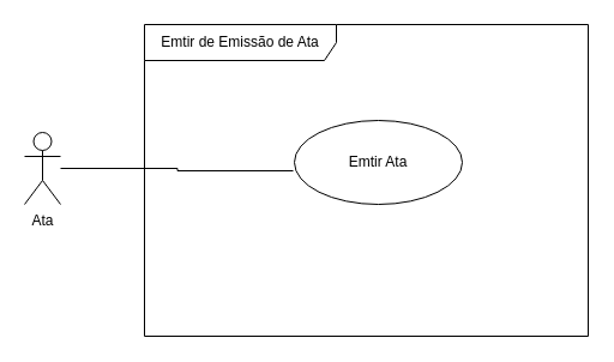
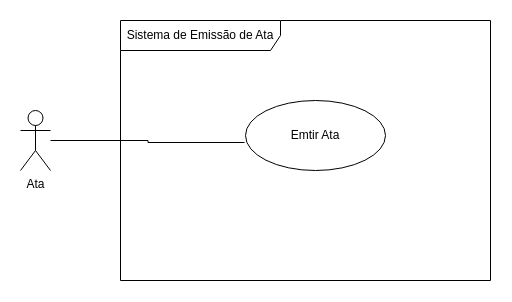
- <mxCell id="4" value="Emtir de Emissão de Ata" style="shape=umlFrame;whiteSpace=wrap;html=1;pointerEvents=0;recursiveResize=0;container=1;collapsible=0;width=160;" vertex="1" parent="1"><mxGeometry x="120" y="20" width="370" height="260" as="geometry" /></mxCell>
+ <mxCell id="4" value="Sistema de Emissão de Ata" style="shape=umlFrame;whiteSpace=wrap;html=1;pointerEvents=0;recursiveResize=0;container=1;collapsible=0;width=160;" vertex="1" parent="1"><mxGeometry x="120" y="20" width="370" height="260" as="geometry" /></mxCell>
